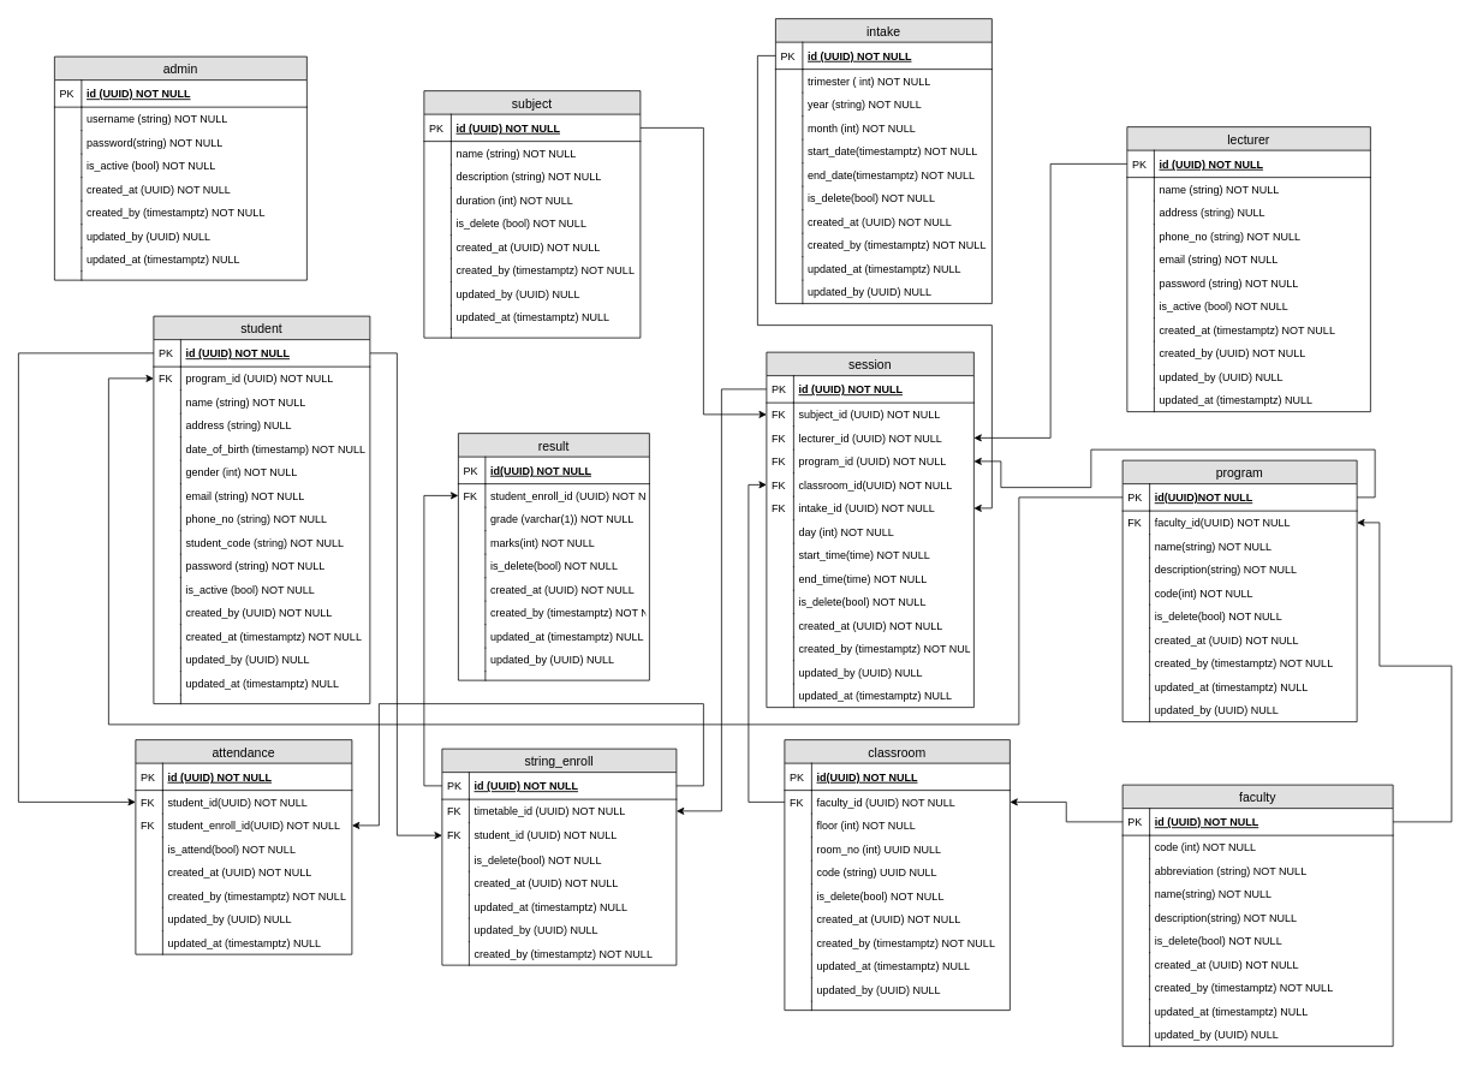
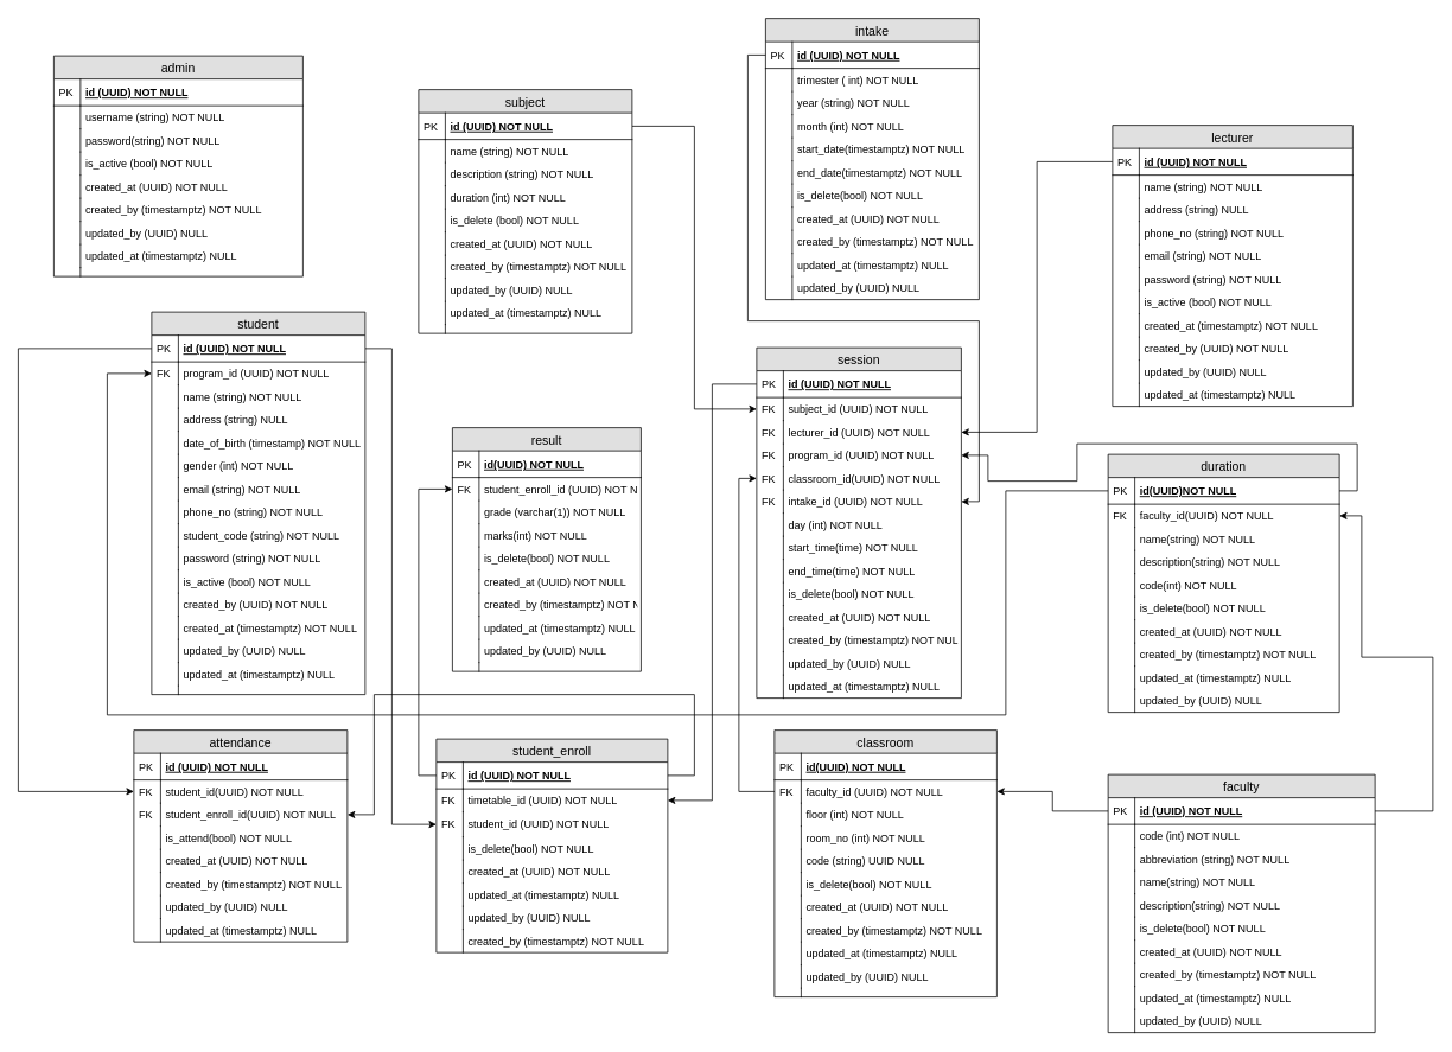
- <mxCell id="125" value="program" style="swimlane;fontStyle=0;childLayout=stackLayout;horizontal=1;startSize=26;fillColor=#e0e0e0;horizontalStack=0;resizeParent=1;resizeParentMax=0;resizeLast=0;collapsible=1;marginBottom=0;swimlaneFillColor=#ffffff;align=center;fontSize=14;" parent="1" vertex="1"><mxGeometry x="1245" y="510" width="260" height="290" as="geometry" /></mxCell>
+ <mxCell id="125" value="duration" style="swimlane;fontStyle=0;childLayout=stackLayout;horizontal=1;startSize=26;fillColor=#e0e0e0;horizontalStack=0;resizeParent=1;resizeParentMax=0;resizeLast=0;collapsible=1;marginBottom=0;swimlaneFillColor=#ffffff;align=center;fontSize=14;" parent="1" vertex="1"><mxGeometry x="1245" y="510" width="260" height="290" as="geometry" /></mxCell>
- <mxCell id="3" value="string_enroll" style="swimlane;fontStyle=0;childLayout=stackLayout;horizontal=1;startSize=26;fillColor=#e0e0e0;horizontalStack=0;resizeParent=1;resizeParentMax=0;resizeLast=0;collapsible=1;marginBottom=0;swimlaneFillColor=#ffffff;align=center;fontSize=14;" parent="1" vertex="1"><mxGeometry x="490" y="830" width="260" height="240" as="geometry" /></mxCell>
+ <mxCell id="3" value="student_enroll" style="swimlane;fontStyle=0;childLayout=stackLayout;horizontal=1;startSize=26;fillColor=#e0e0e0;horizontalStack=0;resizeParent=1;resizeParentMax=0;resizeLast=0;collapsible=1;marginBottom=0;swimlaneFillColor=#ffffff;align=center;fontSize=14;" parent="1" vertex="1"><mxGeometry x="490" y="830" width="260" height="240" as="geometry" /></mxCell>
- <mxCell id="53" value="room_no (int) UUID NULL" style="shape=partialRectangle;top=0;left=0;right=0;bottom=0;align=left;verticalAlign=top;fillColor=none;spacingLeft=34;spacingRight=4;overflow=hidden;rotatable=0;points=[[0,0.5],[1,0.5]];portConstraint=eastwest;dropTarget=0;fontSize=12;" vertex="1" parent="46"><mxGeometry y="108" width="250" height="26" as="geometry" /></mxCell>
+ <mxCell id="53" value="room_no (int) NOT NULL" style="shape=partialRectangle;top=0;left=0;right=0;bottom=0;align=left;verticalAlign=top;fillColor=none;spacingLeft=34;spacingRight=4;overflow=hidden;rotatable=0;points=[[0,0.5],[1,0.5]];portConstraint=eastwest;dropTarget=0;fontSize=12;" vertex="1" parent="46"><mxGeometry y="108" width="250" height="26" as="geometry" /></mxCell>
